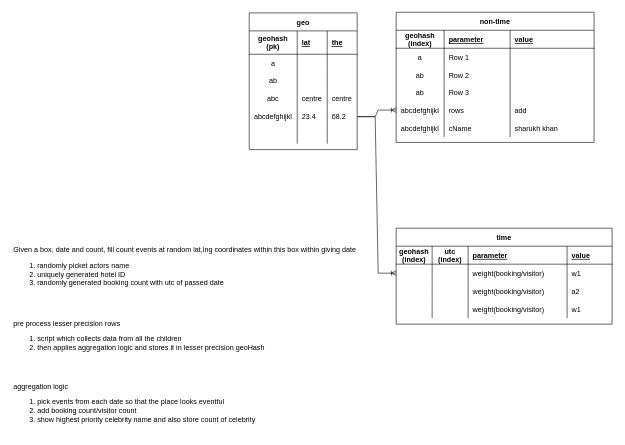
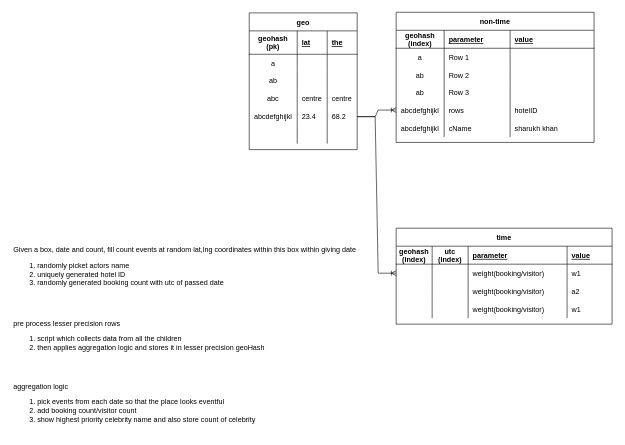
- <mxCell id="47" value="add" style="shape=partialRectangle;connectable=0;fillColor=none;top=0;left=0;bottom=0;right=0;align=left;spacingLeft=6;overflow=hidden;" vertex="1" parent="44"><mxGeometry x="190" width="140" height="30" as="geometry"><mxRectangle width="140" height="30" as="alternateBounds" /></mxGeometry></mxCell>
+ <mxCell id="47" value="hotelID" style="shape=partialRectangle;connectable=0;fillColor=none;top=0;left=0;bottom=0;right=0;align=left;spacingLeft=6;overflow=hidden;" vertex="1" parent="44"><mxGeometry x="190" width="140" height="30" as="geometry"><mxRectangle width="140" height="30" as="alternateBounds" /></mxGeometry></mxCell>
